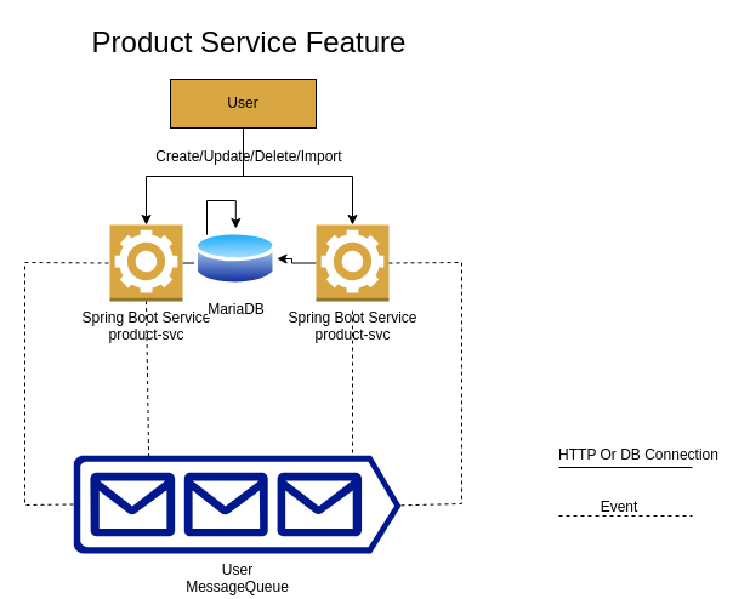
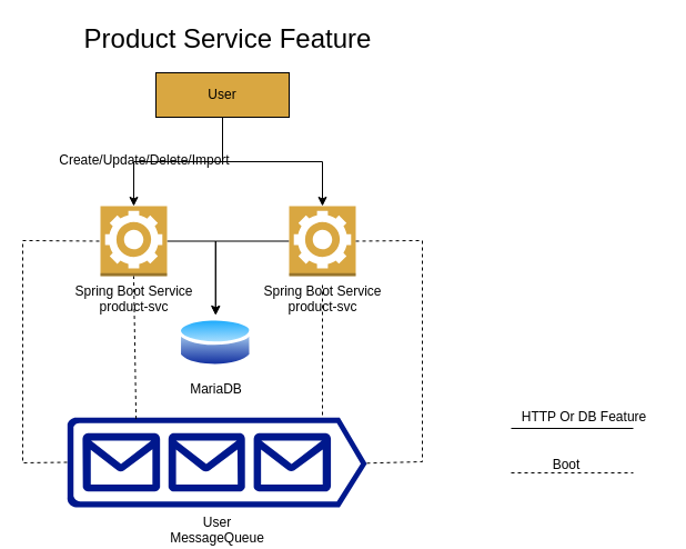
- <mxCell id="7" value="Create/Update/Delete/Import" style="text;html=1;strokeColor=none;fillColor=none;align=center;verticalAlign=middle;whiteSpace=wrap;rounded=0;" vertex="1" parent="1"><mxGeometry x="115" y="114" width="180" height="30" as="geometry" /></mxCell>
+ <mxCell id="7" value="Create/Update/Delete/Import" style="text;html=1;strokeColor=none;fillColor=none;align=center;verticalAlign=middle;whiteSpace=wrap;rounded=0;" vertex="1" parent="1"><mxGeometry x="40" y="129" width="180" height="30" as="geometry" /></mxCell>
- <mxCell id="15" value="MariaDB&lt;br&gt;" style="aspect=fixed;perimeter=ellipsePerimeter;html=1;align=center;shadow=0;dashed=0;spacingTop=3;image;image=img/lib/active_directory/database.svg;" vertex="1" parent="1"><mxGeometry x="160" y="188" width="67.57" height="50" as="geometry" /></mxCell>
+ <mxCell id="15" value="MariaDB&lt;br&gt;" style="aspect=fixed;perimeter=ellipsePerimeter;html=1;align=center;shadow=0;dashed=0;spacingTop=3;image;image=img/lib/active_directory/database.svg;" vertex="1" parent="1"><mxGeometry x="160" y="283" width="67.57" height="50" as="geometry" /></mxCell>
- <mxCell id="20" value="HTTP Or DB Connection" style="text;html=1;strokeColor=none;fillColor=none;align=center;verticalAlign=middle;whiteSpace=wrap;rounded=0;fontSize=12;" vertex="1" parent="1"><mxGeometry x="456" y="360" width="140" height="30" as="geometry" /></mxCell>
+ <mxCell id="20" value="HTTP Or DB Feature" style="text;html=1;strokeColor=none;fillColor=none;align=center;verticalAlign=middle;whiteSpace=wrap;rounded=0;fontSize=12;" vertex="1" parent="1"><mxGeometry x="456" y="360" width="140" height="30" as="geometry" /></mxCell>
- <mxCell id="18" value="&lt;font style=&quot;font-size: 12px;&quot;&gt;Event&lt;/font&gt;" style="text;html=1;strokeColor=none;fillColor=none;align=center;verticalAlign=middle;whiteSpace=wrap;rounded=0;fontSize=24;" vertex="1" parent="1"><mxGeometry x="465" y="399" width="90" height="30" as="geometry" /></mxCell>
+ <mxCell id="18" value="&lt;font style=&quot;font-size: 12px;&quot;&gt;Boot&lt;/font&gt;" style="text;html=1;strokeColor=none;fillColor=none;align=center;verticalAlign=middle;whiteSpace=wrap;rounded=0;fontSize=24;" vertex="1" parent="1"><mxGeometry x="465" y="399" width="90" height="30" as="geometry" /></mxCell>
